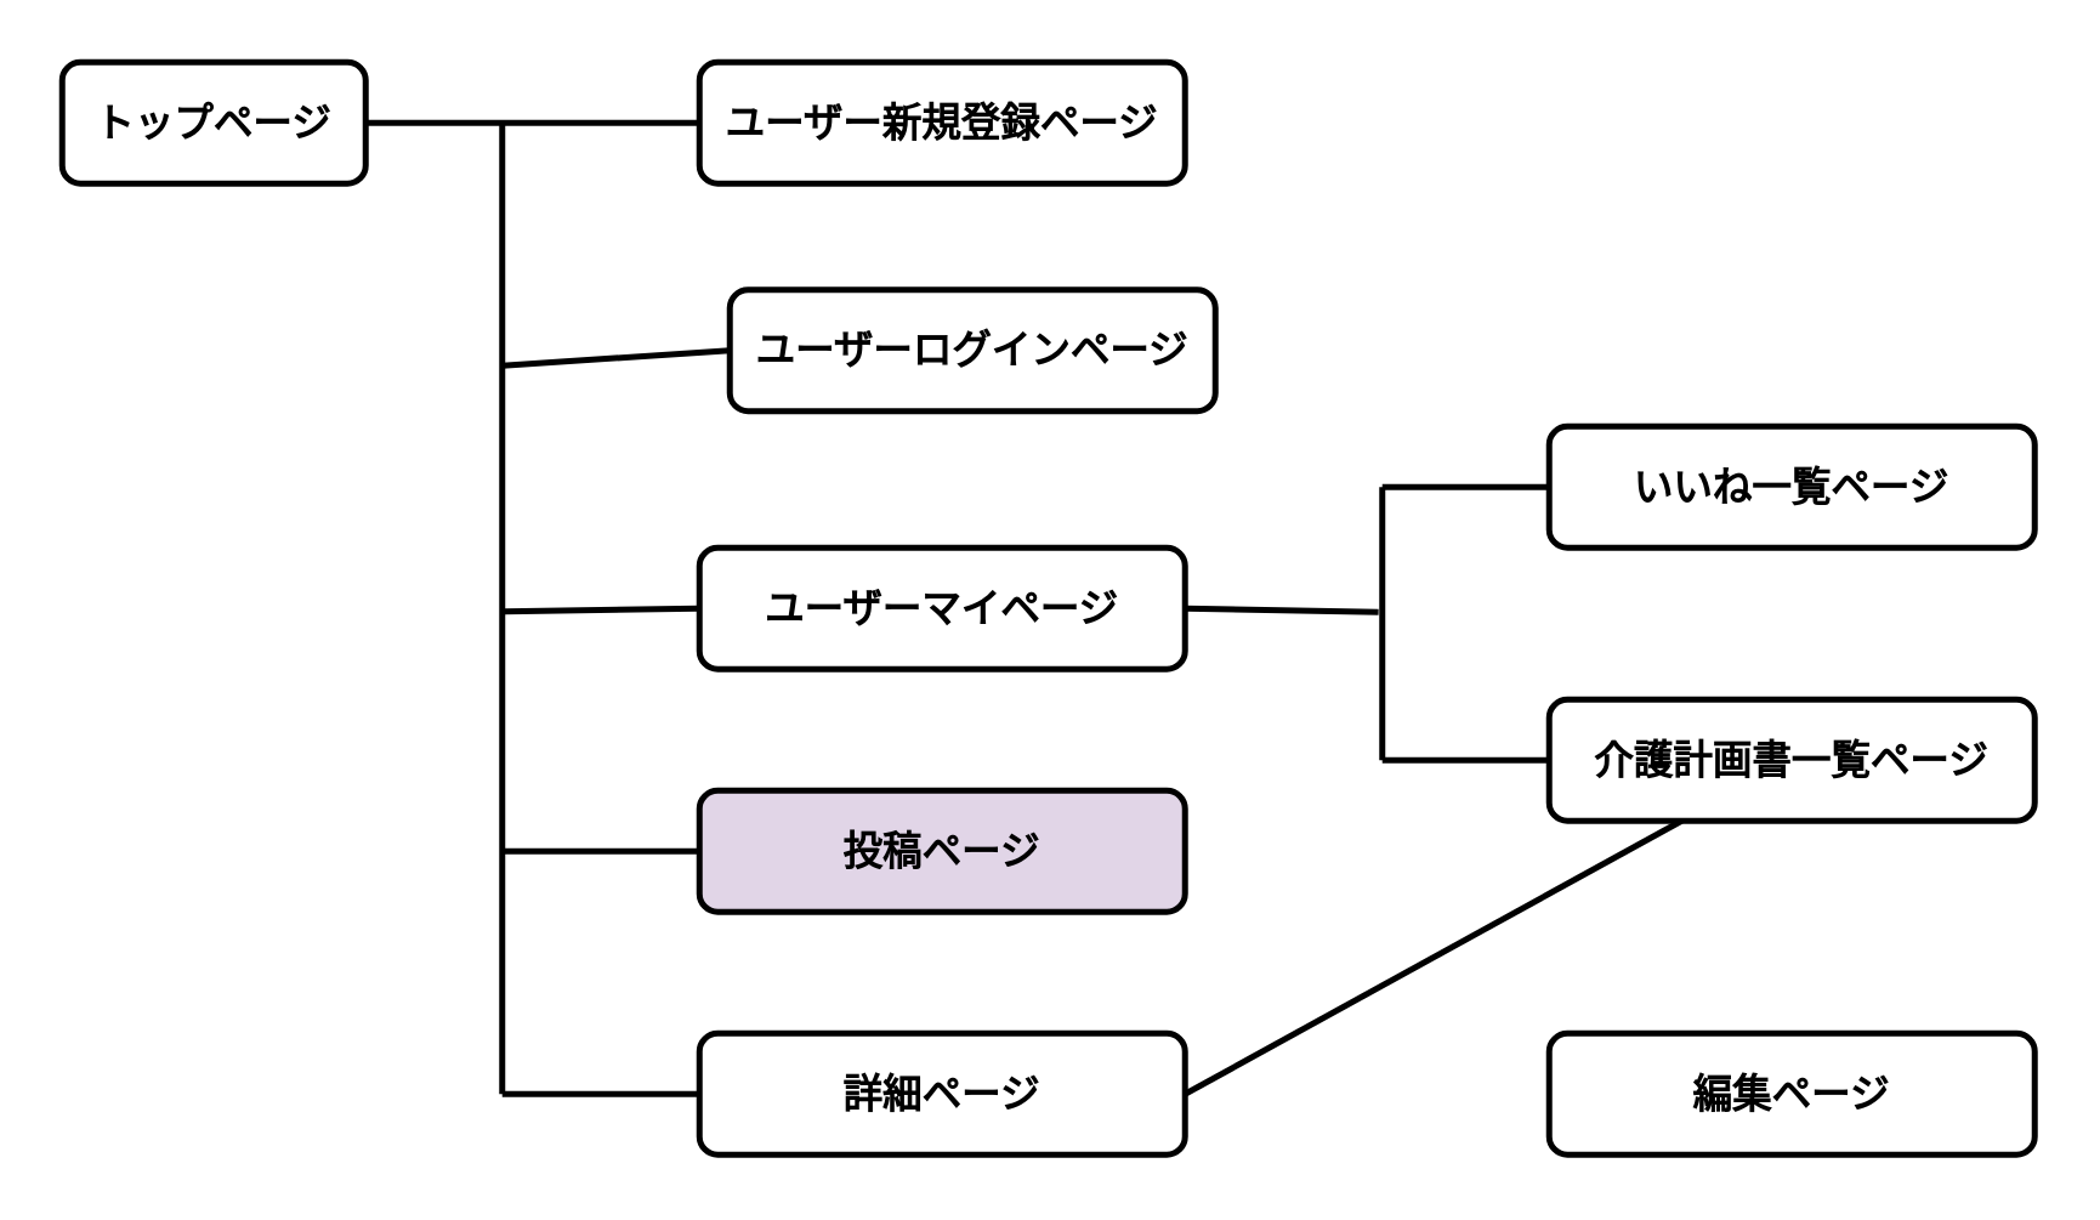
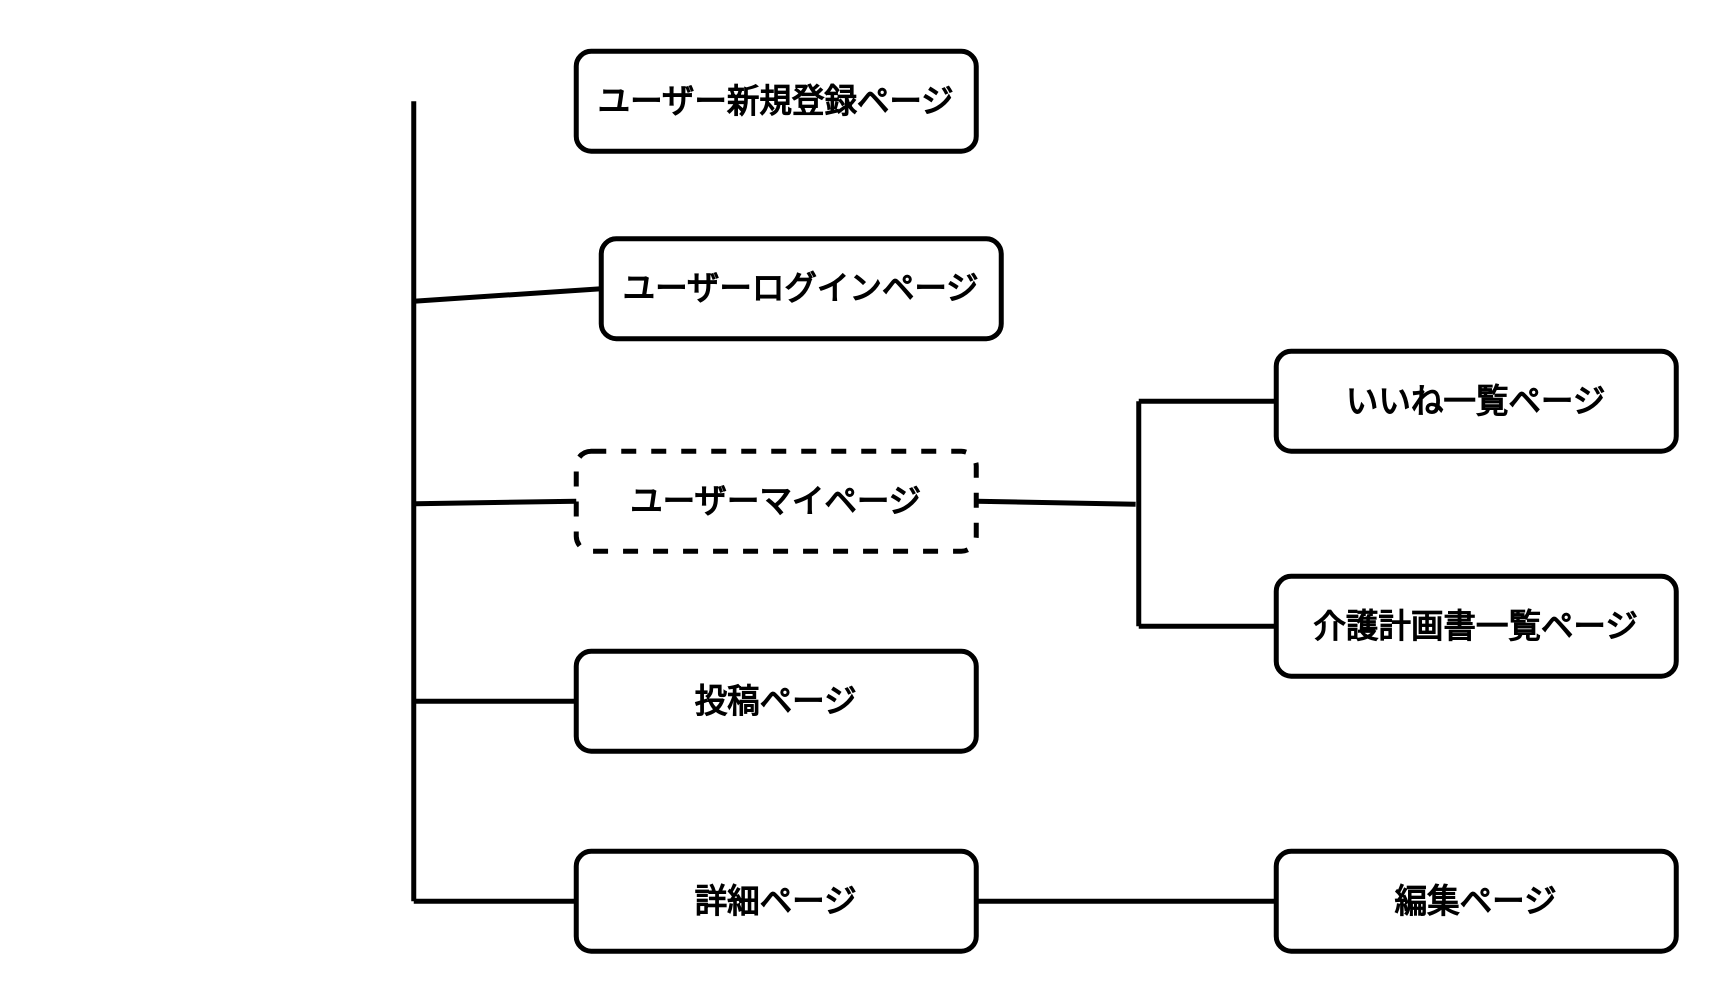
- <mxCell id="3" value="トップページ" style="rounded=1;whiteSpace=wrap;html=1;strokeWidth=2;fontSize=13;fontStyle=1" vertex="1" parent="1"><mxGeometry x="20" y="20" width="100" height="40" as="geometry" /></mxCell>
- <mxCell id="2" style="edgeStyle=none;html=1;exitX=1;exitY=0.5;exitDx=0;exitDy=0;entryX=0;entryY=0.5;entryDx=0;entryDy=0;fontSize=13;endArrow=none;endFill=0;strokeWidth=2;" edge="1" parent="1" source="3" target="4"><mxGeometry relative="1" as="geometry"><Array as="points"><mxPoint x="180" y="40" /></Array></mxGeometry></mxCell>
- <mxCell id="7" value="ユーザーマイページ" style="rounded=1;whiteSpace=wrap;html=1;strokeWidth=2;fontSize=13;fontStyle=1" vertex="1" parent="1"><mxGeometry x="230" y="180" width="160" height="40" as="geometry" /></mxCell>
+ <mxCell id="7" value="ユーザーマイページ" style="rounded=1;whiteSpace=wrap;html=1;strokeWidth=2;fontSize=13;fontStyle=1;dashed=1;" vertex="1" parent="1"><mxGeometry x="230" y="180" width="160" height="40" as="geometry" /></mxCell>
- <mxCell id="8" value="投稿ページ" style="rounded=1;whiteSpace=wrap;html=1;strokeWidth=2;fontSize=13;fontStyle=1;fillColor=#e1d5e7;" vertex="1" parent="1"><mxGeometry x="230" y="260" width="160" height="40" as="geometry" /></mxCell>
+ <mxCell id="8" value="投稿ページ" style="rounded=1;whiteSpace=wrap;html=1;strokeWidth=2;fontSize=13;fontStyle=1" vertex="1" parent="1"><mxGeometry x="230" y="260" width="160" height="40" as="geometry" /></mxCell>
- <mxCell id="9" style="edgeStyle=none;html=1;exitX=1;exitY=0.5;exitDx=0;exitDy=0;strokeWidth=2;fontSize=13;endArrow=none;endFill=0;" edge="1" parent="1" source="10" target="18"><mxGeometry relative="1" as="geometry" /></mxCell>
+ <mxCell id="9" style="edgeStyle=none;html=1;exitX=1;exitY=0.5;exitDx=0;exitDy=0;entryX=0;entryY=0.5;entryDx=0;entryDy=0;strokeWidth=2;fontSize=13;endArrow=none;endFill=0;" edge="1" parent="1" source="10" target="16"><mxGeometry relative="1" as="geometry" /></mxCell>
